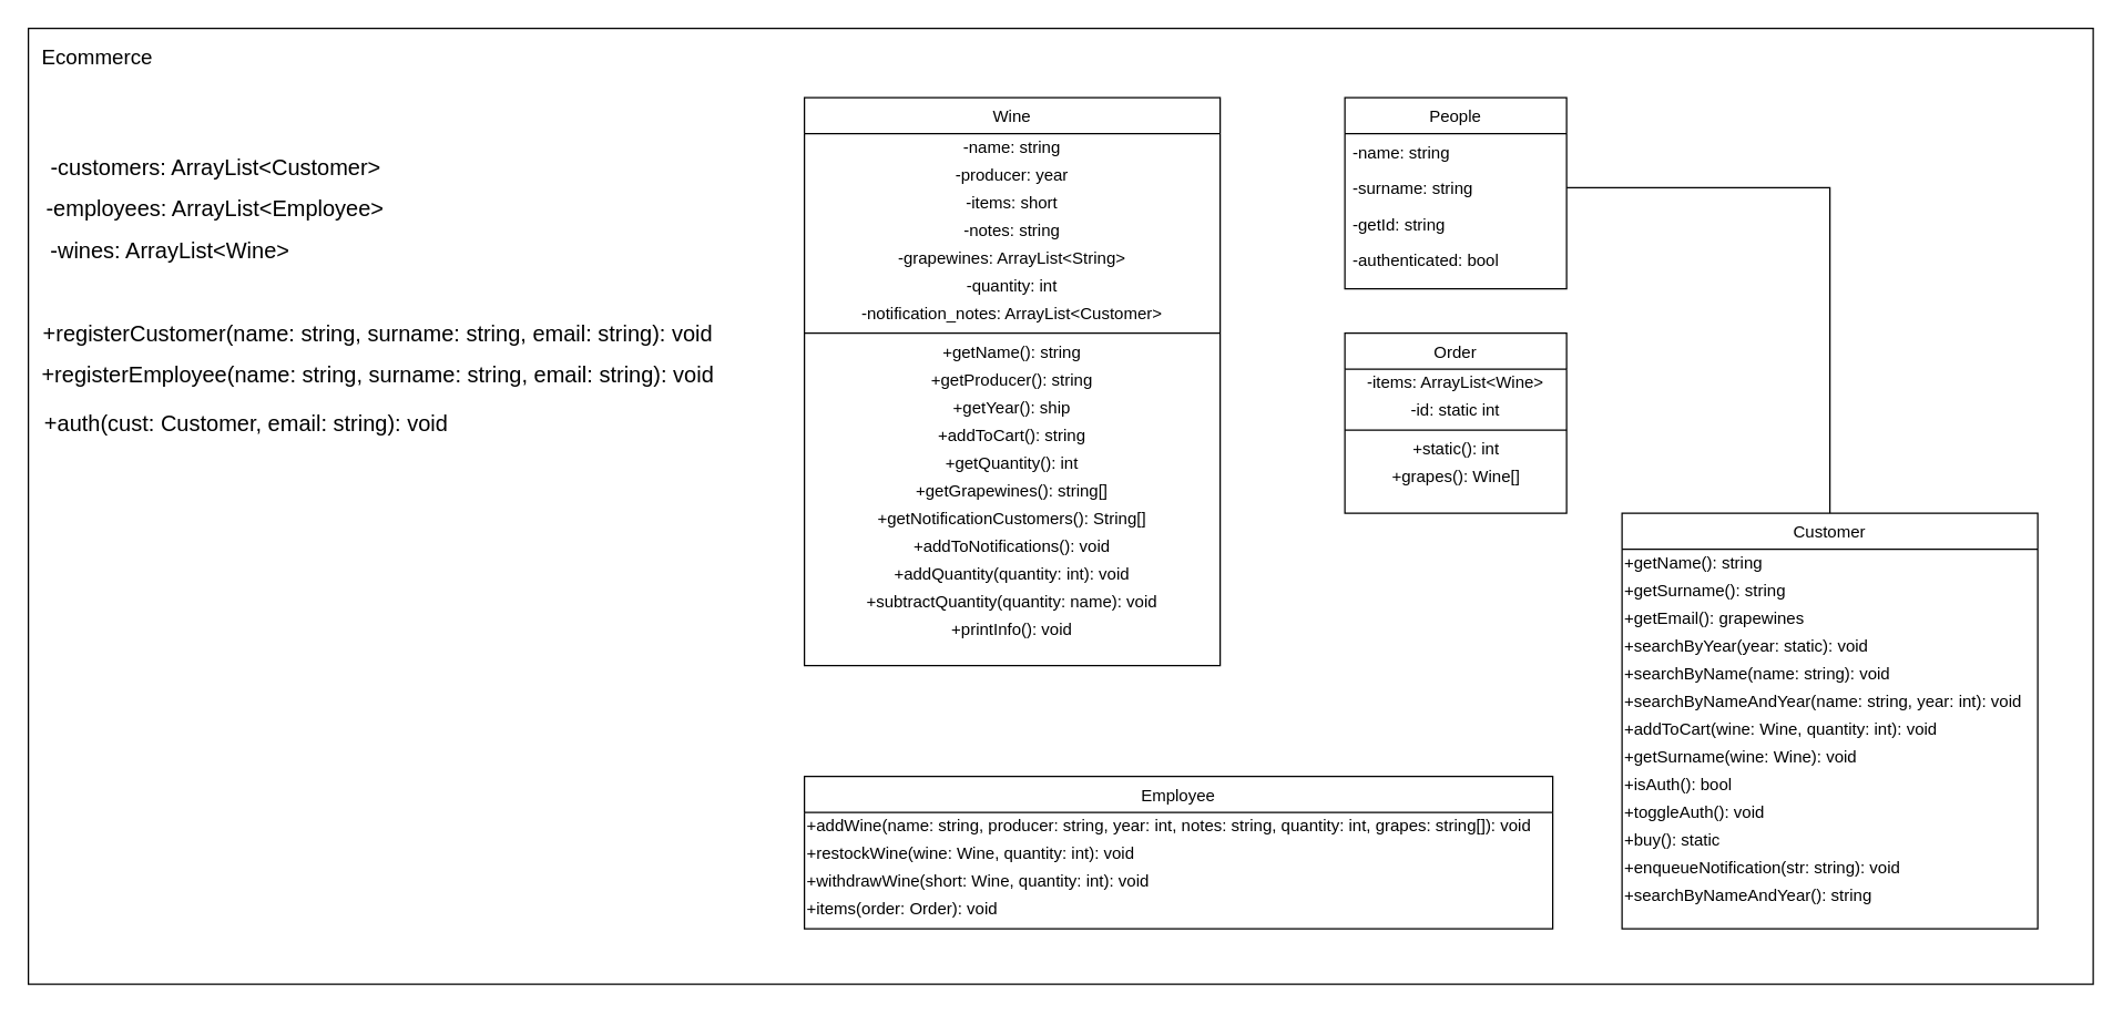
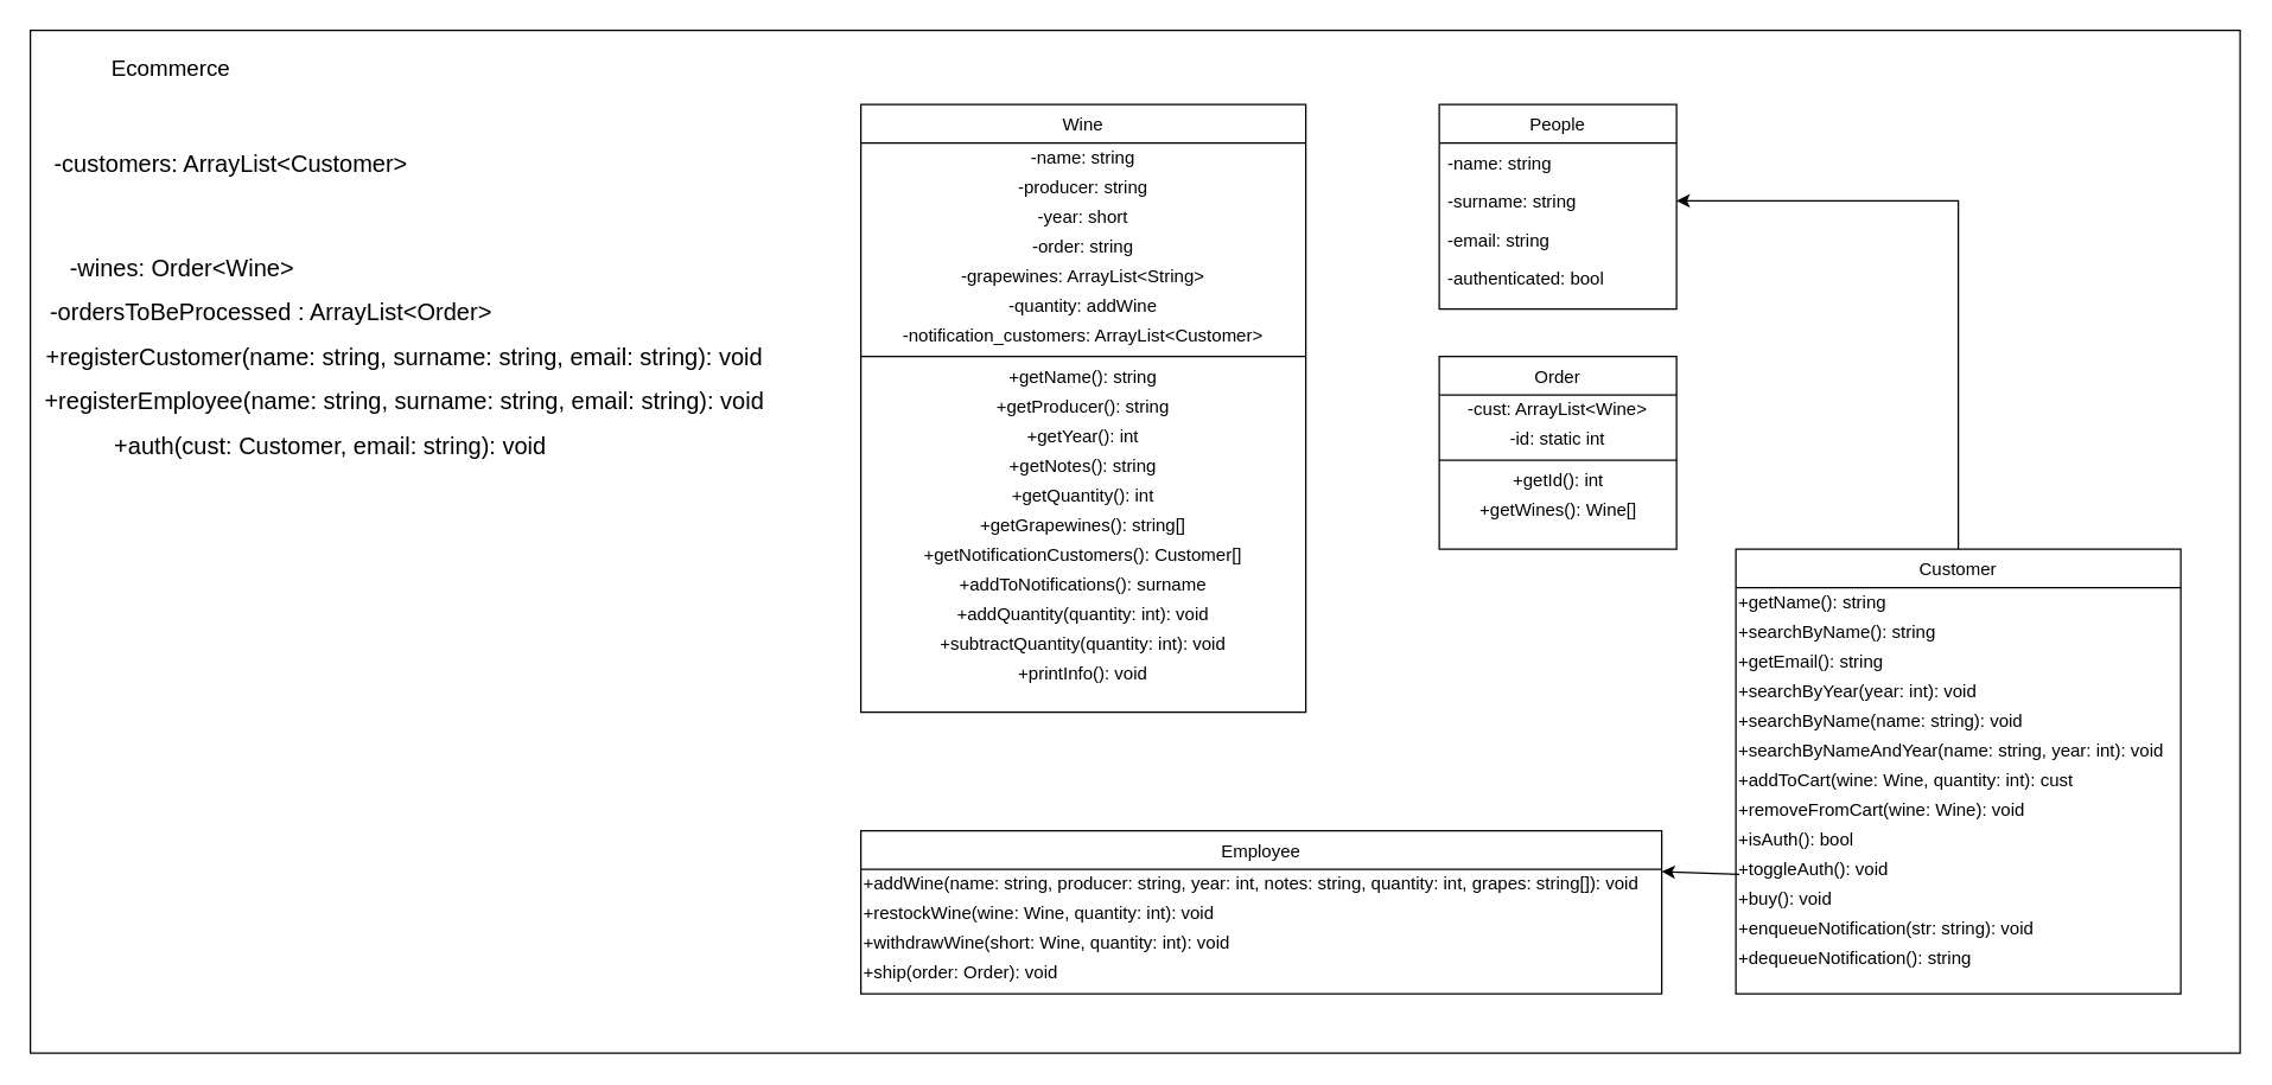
- <mxCell id="55" value="Ecommerce" style="text;html=1;strokeColor=none;fillColor=none;align=center;verticalAlign=middle;whiteSpace=wrap;rounded=0;fontSize=15;" parent="1" vertex="1"><mxGeometry x="50" y="30" width="40" height="20" as="geometry" /></mxCell>
+ <mxCell id="55" value="Ecommerce" style="text;html=1;strokeColor=none;fillColor=none;align=center;verticalAlign=middle;whiteSpace=wrap;rounded=0;fontSize=15;" parent="1" vertex="1"><mxGeometry x="95" y="35" width="40" height="20" as="geometry" /></mxCell>
- <mxCell id="56" value="-customers: ArrayList&amp;lt;Customer&amp;gt;" style="text;html=1;strokeColor=none;fillColor=none;align=center;verticalAlign=middle;whiteSpace=wrap;rounded=0;fontSize=16;" parent="1" vertex="1"><mxGeometry x="32.5" y="110" width="245" height="20" as="geometry" /></mxCell>
+ <mxCell id="56" value="-customers: ArrayList&amp;lt;Customer&amp;gt;" style="text;html=1;strokeColor=none;fillColor=none;align=center;verticalAlign=middle;whiteSpace=wrap;rounded=0;fontSize=16;" parent="1" vertex="1"><mxGeometry x="32.5" y="100" width="245" height="20" as="geometry" /></mxCell>
- <mxCell id="26" value="-producer: year" style="text;html=1;strokeColor=none;fillColor=none;align=center;verticalAlign=middle;whiteSpace=wrap;rounded=0;" parent="24" vertex="1"><mxGeometry y="46" width="300" height="20" as="geometry" /></mxCell>
+ <mxCell id="26" value="-producer: string" style="text;html=1;strokeColor=none;fillColor=none;align=center;verticalAlign=middle;whiteSpace=wrap;rounded=0;" parent="24" vertex="1"><mxGeometry y="46" width="300" height="20" as="geometry" /></mxCell>
- <mxCell id="3" style="edgeStyle=orthogonalEdgeStyle;rounded=0;orthogonalLoop=1;jettySize=auto;html=1;exitX=0.5;exitY=0;exitDx=0;exitDy=0;entryX=1;entryY=0.5;entryDx=0;entryDy=0;endArrow=none;" parent="1" source="4" target="46" edge="1"><mxGeometry relative="1" as="geometry" /></mxCell>
+ <mxCell id="3" style="edgeStyle=orthogonalEdgeStyle;rounded=0;orthogonalLoop=1;jettySize=auto;html=1;exitX=0.5;exitY=0;exitDx=0;exitDy=0;entryX=1;entryY=0.5;entryDx=0;entryDy=0;" parent="1" source="4" target="46" edge="1"><mxGeometry relative="1" as="geometry" /></mxCell>
- <mxCell id="27" value="-items: short" style="text;html=1;strokeColor=none;fillColor=none;align=center;verticalAlign=middle;whiteSpace=wrap;rounded=0;" parent="24" vertex="1"><mxGeometry y="66" width="300" height="20" as="geometry" /></mxCell>
+ <mxCell id="27" value="-year: short" style="text;html=1;strokeColor=none;fillColor=none;align=center;verticalAlign=middle;whiteSpace=wrap;rounded=0;" parent="24" vertex="1"><mxGeometry y="66" width="300" height="20" as="geometry" /></mxCell>
- <mxCell id="57" value="-employees: ArrayList&amp;lt;Employee&amp;gt;" style="text;html=1;strokeColor=none;fillColor=none;align=center;verticalAlign=middle;whiteSpace=wrap;rounded=0;fontSize=16;" parent="1" vertex="1"><mxGeometry x="25" y="140" width="260" height="20" as="geometry" /></mxCell>
- <mxCell id="47" value="-getId: string" style="text;align=left;verticalAlign=top;spacingLeft=4;spacingRight=4;overflow=hidden;rotatable=0;points=[[0,0.5],[1,0.5]];portConstraint=eastwest;rounded=0;shadow=0;html=0;" parent="44" vertex="1"><mxGeometry y="78" width="160" height="26" as="geometry" /></mxCell>
+ <mxCell id="47" value="-email: string" style="text;align=left;verticalAlign=top;spacingLeft=4;spacingRight=4;overflow=hidden;rotatable=0;points=[[0,0.5],[1,0.5]];portConstraint=eastwest;rounded=0;shadow=0;html=0;" parent="44" vertex="1"><mxGeometry y="78" width="160" height="26" as="geometry" /></mxCell>
- <mxCell id="28" value="-notes: string" style="text;html=1;strokeColor=none;fillColor=none;align=center;verticalAlign=middle;whiteSpace=wrap;rounded=0;" parent="24" vertex="1"><mxGeometry y="86" width="300" height="20" as="geometry" /></mxCell>
+ <mxCell id="28" value="-order: string" style="text;html=1;strokeColor=none;fillColor=none;align=center;verticalAlign=middle;whiteSpace=wrap;rounded=0;" parent="24" vertex="1"><mxGeometry y="86" width="300" height="20" as="geometry" /></mxCell>
- <mxCell id="58" value="-wines: ArrayList&amp;lt;Wine&amp;gt;" style="text;html=1;strokeColor=none;fillColor=none;align=center;verticalAlign=middle;whiteSpace=wrap;rounded=0;fontSize=16;" parent="1" vertex="1"><mxGeometry x="25" y="170" width="195" height="20" as="geometry" /></mxCell>
+ <mxCell id="58" value="-wines: Order&amp;lt;Wine&amp;gt;" style="text;html=1;strokeColor=none;fillColor=none;align=center;verticalAlign=middle;whiteSpace=wrap;rounded=0;fontSize=16;" parent="1" vertex="1"><mxGeometry x="25" y="170" width="195" height="20" as="geometry" /></mxCell>
- <mxCell id="30" value="-quantity: int" style="text;html=1;strokeColor=none;fillColor=none;align=center;verticalAlign=middle;whiteSpace=wrap;rounded=0;" parent="24" vertex="1"><mxGeometry y="126" width="300" height="20" as="geometry" /></mxCell>
+ <mxCell id="30" value="-quantity: addWine" style="text;html=1;strokeColor=none;fillColor=none;align=center;verticalAlign=middle;whiteSpace=wrap;rounded=0;" parent="24" vertex="1"><mxGeometry y="126" width="300" height="20" as="geometry" /></mxCell>
+ <mxCell id="59" value="-ordersToBeProcessed : ArrayList&amp;lt;Order&amp;gt;" style="text;html=1;strokeColor=none;fillColor=none;align=center;verticalAlign=middle;whiteSpace=wrap;rounded=0;fontSize=16;" parent="1" vertex="1"><mxGeometry x="25" y="200" width="315" height="20" as="geometry" /></mxCell>
- <mxCell id="31" value="-notification_notes: ArrayList&amp;lt;Customer&amp;gt;" style="text;html=1;strokeColor=none;fillColor=none;align=center;verticalAlign=middle;whiteSpace=wrap;rounded=0;" parent="24" vertex="1"><mxGeometry y="146" width="300" height="20" as="geometry" /></mxCell>
+ <mxCell id="31" value="-notification_customers: ArrayList&amp;lt;Customer&amp;gt;" style="text;html=1;strokeColor=none;fillColor=none;align=center;verticalAlign=middle;whiteSpace=wrap;rounded=0;" parent="24" vertex="1"><mxGeometry y="146" width="300" height="20" as="geometry" /></mxCell>
- <mxCell id="50" value="-items: ArrayList&amp;lt;Wine&amp;gt;" style="text;html=1;strokeColor=none;fillColor=none;align=center;verticalAlign=middle;whiteSpace=wrap;rounded=0;" parent="49" vertex="1"><mxGeometry y="26" width="160" height="20" as="geometry" /></mxCell>
+ <mxCell id="50" value="-cust: ArrayList&amp;lt;Wine&amp;gt;" style="text;html=1;strokeColor=none;fillColor=none;align=center;verticalAlign=middle;whiteSpace=wrap;rounded=0;" parent="49" vertex="1"><mxGeometry y="26" width="160" height="20" as="geometry" /></mxCell>
- <mxCell id="35" value="+getYear(): ship" style="text;html=1;strokeColor=none;fillColor=none;align=center;verticalAlign=middle;whiteSpace=wrap;rounded=0;" parent="24" vertex="1"><mxGeometry y="214" width="300" height="20" as="geometry" /></mxCell>
+ <mxCell id="35" value="+getYear(): int" style="text;html=1;strokeColor=none;fillColor=none;align=center;verticalAlign=middle;whiteSpace=wrap;rounded=0;" parent="24" vertex="1"><mxGeometry y="214" width="300" height="20" as="geometry" /></mxCell>
- <mxCell id="62" value="+auth(cust: Customer, email: string): void" style="text;html=1;strokeColor=none;fillColor=none;align=center;verticalAlign=middle;whiteSpace=wrap;rounded=0;fontSize=16;" vertex="1" parent="1"><mxGeometry x="25" y="295" width="305" height="20" as="geometry" /></mxCell>
+ <mxCell id="62" value="+auth(cust: Customer, email: string): void" style="text;html=1;strokeColor=none;fillColor=none;align=center;verticalAlign=middle;whiteSpace=wrap;rounded=0;fontSize=16;" vertex="1" parent="1"><mxGeometry x="70" y="290" width="305" height="20" as="geometry" /></mxCell>
- <mxCell id="36" value="+addToCart(): string" style="text;html=1;strokeColor=none;fillColor=none;align=center;verticalAlign=middle;whiteSpace=wrap;rounded=0;" parent="24" vertex="1"><mxGeometry y="234" width="300" height="20" as="geometry" /></mxCell>
+ <mxCell id="36" value="+getNotes(): string" style="text;html=1;strokeColor=none;fillColor=none;align=center;verticalAlign=middle;whiteSpace=wrap;rounded=0;" parent="24" vertex="1"><mxGeometry y="234" width="300" height="20" as="geometry" /></mxCell>
- <mxCell id="53" value="+static(): int" style="text;html=1;align=center;verticalAlign=middle;resizable=0;points=[];autosize=1;" parent="49" vertex="1"><mxGeometry y="74" width="160" height="20" as="geometry" /></mxCell>
+ <mxCell id="53" value="+getId(): int" style="text;html=1;align=center;verticalAlign=middle;resizable=0;points=[];autosize=1;" parent="49" vertex="1"><mxGeometry y="74" width="160" height="20" as="geometry" /></mxCell>
- <mxCell id="54" value="+grapes(): Wine[]" style="text;html=1;align=center;verticalAlign=middle;resizable=0;points=[];autosize=1;" parent="49" vertex="1"><mxGeometry y="94" width="160" height="20" as="geometry" /></mxCell>
+ <mxCell id="54" value="+getWines(): Wine[]" style="text;html=1;align=center;verticalAlign=middle;resizable=0;points=[];autosize=1;" parent="49" vertex="1"><mxGeometry y="94" width="160" height="20" as="geometry" /></mxCell>
- <mxCell id="39" value="+getNotificationCustomers(): String[]" style="text;html=1;strokeColor=none;fillColor=none;align=center;verticalAlign=middle;whiteSpace=wrap;rounded=0;" parent="24" vertex="1"><mxGeometry y="294" width="300" height="20" as="geometry" /></mxCell>
+ <mxCell id="39" value="+getNotificationCustomers(): Customer[]" style="text;html=1;strokeColor=none;fillColor=none;align=center;verticalAlign=middle;whiteSpace=wrap;rounded=0;" parent="24" vertex="1"><mxGeometry y="294" width="300" height="20" as="geometry" /></mxCell>
- <mxCell id="40" value="+addToNotifications(): void" style="text;html=1;strokeColor=none;fillColor=none;align=center;verticalAlign=middle;whiteSpace=wrap;rounded=0;" parent="24" vertex="1"><mxGeometry y="314" width="300" height="20" as="geometry" /></mxCell>
+ <mxCell id="40" value="+addToNotifications(): surname" style="text;html=1;strokeColor=none;fillColor=none;align=center;verticalAlign=middle;whiteSpace=wrap;rounded=0;" parent="24" vertex="1"><mxGeometry y="314" width="300" height="20" as="geometry" /></mxCell>
- <mxCell id="6" value="&lt;span style=&quot;font-weight: 400&quot;&gt;+getSurname(): string&lt;/span&gt;" style="text;html=1;align=left;verticalAlign=middle;resizable=0;points=[];autosize=1;fontStyle=1" parent="4" vertex="1"><mxGeometry y="46" width="300" height="20" as="geometry" /></mxCell>
+ <mxCell id="6" value="&lt;span style=&quot;font-weight: 400&quot;&gt;+searchByName(): string&lt;/span&gt;" style="text;html=1;align=left;verticalAlign=middle;resizable=0;points=[];autosize=1;fontStyle=1" parent="4" vertex="1"><mxGeometry y="46" width="300" height="20" as="geometry" /></mxCell>
- <mxCell id="42" value="+subtractQuantity(quantity: name): void" style="text;html=1;strokeColor=none;fillColor=none;align=center;verticalAlign=middle;whiteSpace=wrap;rounded=0;" parent="24" vertex="1"><mxGeometry y="354" width="300" height="20" as="geometry" /></mxCell>
+ <mxCell id="42" value="+subtractQuantity(quantity: int): void" style="text;html=1;strokeColor=none;fillColor=none;align=center;verticalAlign=middle;whiteSpace=wrap;rounded=0;" parent="24" vertex="1"><mxGeometry y="354" width="300" height="20" as="geometry" /></mxCell>
- <mxCell id="7" value="&lt;span style=&quot;font-weight: normal&quot;&gt;+getEmail(): grapewines&lt;/span&gt;" style="text;html=1;align=left;verticalAlign=middle;resizable=0;points=[];autosize=1;fontStyle=1" parent="4" vertex="1"><mxGeometry y="66" width="300" height="20" as="geometry" /></mxCell>
+ <mxCell id="7" value="&lt;span style=&quot;font-weight: normal&quot;&gt;+getEmail(): string&lt;/span&gt;" style="text;html=1;align=left;verticalAlign=middle;resizable=0;points=[];autosize=1;fontStyle=1" parent="4" vertex="1"><mxGeometry y="66" width="300" height="20" as="geometry" /></mxCell>
- <mxCell id="8" value="&lt;span style=&quot;font-weight: normal&quot;&gt;+searchByYear(year: static): void&lt;/span&gt;" style="text;html=1;align=left;verticalAlign=middle;resizable=0;points=[];autosize=1;fontStyle=1" parent="4" vertex="1"><mxGeometry y="86" width="300" height="20" as="geometry" /></mxCell>
+ <mxCell id="8" value="&lt;span style=&quot;font-weight: normal&quot;&gt;+searchByYear(year: int): void&lt;/span&gt;" style="text;html=1;align=left;verticalAlign=middle;resizable=0;points=[];autosize=1;fontStyle=1" parent="4" vertex="1"><mxGeometry y="86" width="300" height="20" as="geometry" /></mxCell>
- <mxCell id="11" value="&lt;span style=&quot;font-weight: normal&quot;&gt;+addToCart(wine: Wine, quantity: int): void&lt;/span&gt;" style="text;html=1;align=left;verticalAlign=middle;resizable=0;points=[];autosize=1;fontStyle=1" parent="4" vertex="1"><mxGeometry y="146" width="300" height="20" as="geometry" /></mxCell>
+ <mxCell id="11" value="&lt;span style=&quot;font-weight: normal&quot;&gt;+addToCart(wine: Wine, quantity: int): cust&lt;/span&gt;" style="text;html=1;align=left;verticalAlign=middle;resizable=0;points=[];autosize=1;fontStyle=1" parent="4" vertex="1"><mxGeometry y="146" width="300" height="20" as="geometry" /></mxCell>
- <mxCell id="12" value="&lt;span style=&quot;font-weight: normal&quot;&gt;+getSurname(wine: Wine): void&lt;/span&gt;" style="text;html=1;align=left;verticalAlign=middle;resizable=0;points=[];autosize=1;fontStyle=1" parent="4" vertex="1"><mxGeometry y="166" width="300" height="20" as="geometry" /></mxCell>
+ <mxCell id="12" value="&lt;span style=&quot;font-weight: normal&quot;&gt;+removeFromCart(wine: Wine): void&lt;/span&gt;" style="text;html=1;align=left;verticalAlign=middle;resizable=0;points=[];autosize=1;fontStyle=1" parent="4" vertex="1"><mxGeometry y="166" width="300" height="20" as="geometry" /></mxCell>
+ <mxCell id="18" value="" style="endArrow=classic;html=1;exitX=0.008;exitY=0.668;exitDx=0;exitDy=0;exitPerimeter=0;entryX=1;entryY=0.25;entryDx=0;entryDy=0;" parent="1" source="14" target="19" edge="1"><mxGeometry width="50" height="50" relative="1" as="geometry"><mxPoint x="760" y="260" as="sourcePoint" /><mxPoint x="810" y="210" as="targetPoint" /></mxGeometry></mxCell>
- <mxCell id="15" value="&lt;span style=&quot;font-weight: normal&quot;&gt;+buy(): static&lt;/span&gt;" style="text;html=1;align=left;verticalAlign=middle;resizable=0;points=[];autosize=1;fontStyle=1" parent="4" vertex="1"><mxGeometry y="226" width="300" height="20" as="geometry" /></mxCell>
+ <mxCell id="15" value="&lt;span style=&quot;font-weight: normal&quot;&gt;+buy(): void&lt;/span&gt;" style="text;html=1;align=left;verticalAlign=middle;resizable=0;points=[];autosize=1;fontStyle=1" parent="4" vertex="1"><mxGeometry y="226" width="300" height="20" as="geometry" /></mxCell>
- <mxCell id="17" value="&lt;span style=&quot;font-weight: normal&quot;&gt;+searchByNameAndYear(): string&lt;/span&gt;" style="text;html=1;align=left;verticalAlign=middle;resizable=0;points=[];autosize=1;fontStyle=1" parent="4" vertex="1"><mxGeometry y="266" width="300" height="20" as="geometry" /></mxCell>
+ <mxCell id="17" value="&lt;span style=&quot;font-weight: normal&quot;&gt;+dequeueNotification(): string&lt;/span&gt;" style="text;html=1;align=left;verticalAlign=middle;resizable=0;points=[];autosize=1;fontStyle=1" parent="4" vertex="1"><mxGeometry y="266" width="300" height="20" as="geometry" /></mxCell>
- <mxCell id="23" value="+items(order: Order): void" style="text;html=1;strokeColor=none;fillColor=none;align=left;verticalAlign=middle;whiteSpace=wrap;rounded=0;" parent="19" vertex="1"><mxGeometry y="86" width="540" height="20" as="geometry" /></mxCell>
+ <mxCell id="23" value="+ship(order: Order): void" style="text;html=1;strokeColor=none;fillColor=none;align=left;verticalAlign=middle;whiteSpace=wrap;rounded=0;" parent="19" vertex="1"><mxGeometry y="86" width="540" height="20" as="geometry" /></mxCell>
